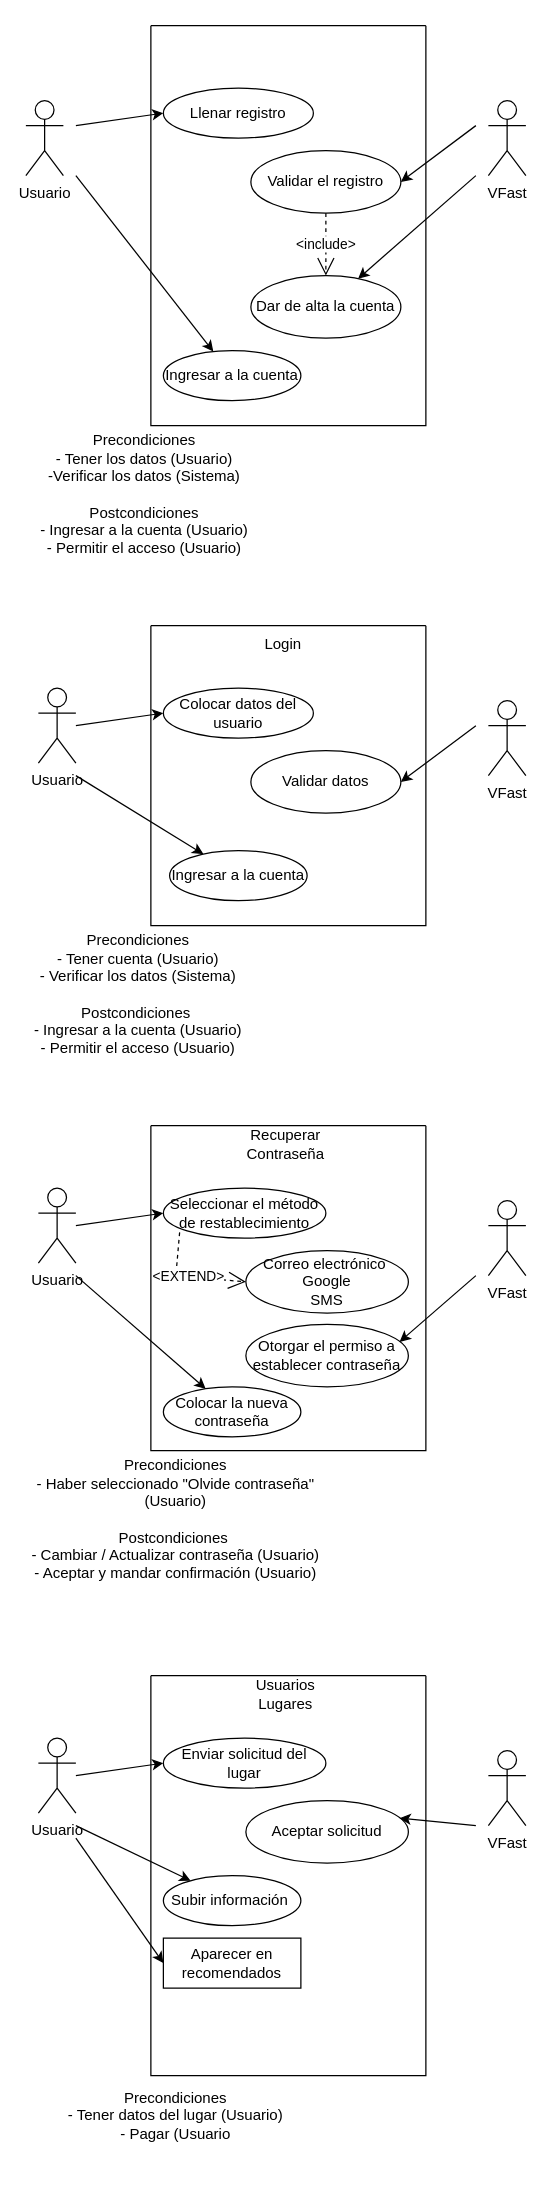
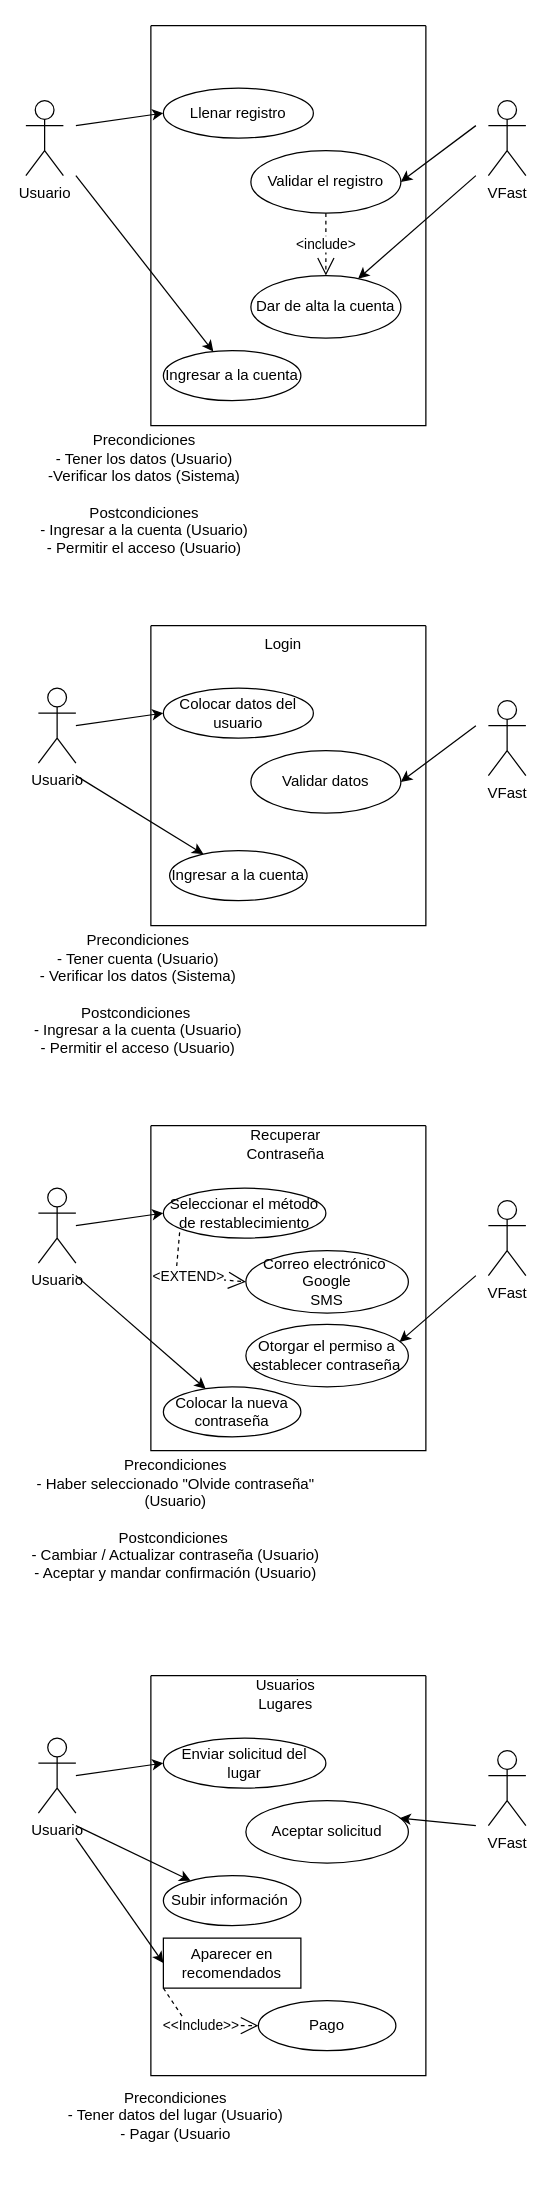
+ <mxCell id="46" value="&amp;lt;&amp;lt;Include&amp;gt;&amp;gt;" style="endArrow=open;endSize=12;dashed=1;html=1;rounded=0;entryX=0;entryY=0.5;entryDx=0;entryDy=0;exitX=0;exitY=1;exitDx=0;exitDy=0;" edge="1" parent="39" source="44" target="45"><mxGeometry width="160" relative="1" as="geometry"><mxPoint x="60" y="250" as="sourcePoint" /><mxPoint x="220" y="250" as="targetPoint" /><Array as="points"><mxPoint x="30" y="280" /></Array></mxGeometry></mxCell>
+ <mxCell id="45" value="Pago" style="ellipse;whiteSpace=wrap;html=1;" vertex="1" parent="39"><mxGeometry x="86" y="260" width="110" height="40" as="geometry" /></mxCell>
